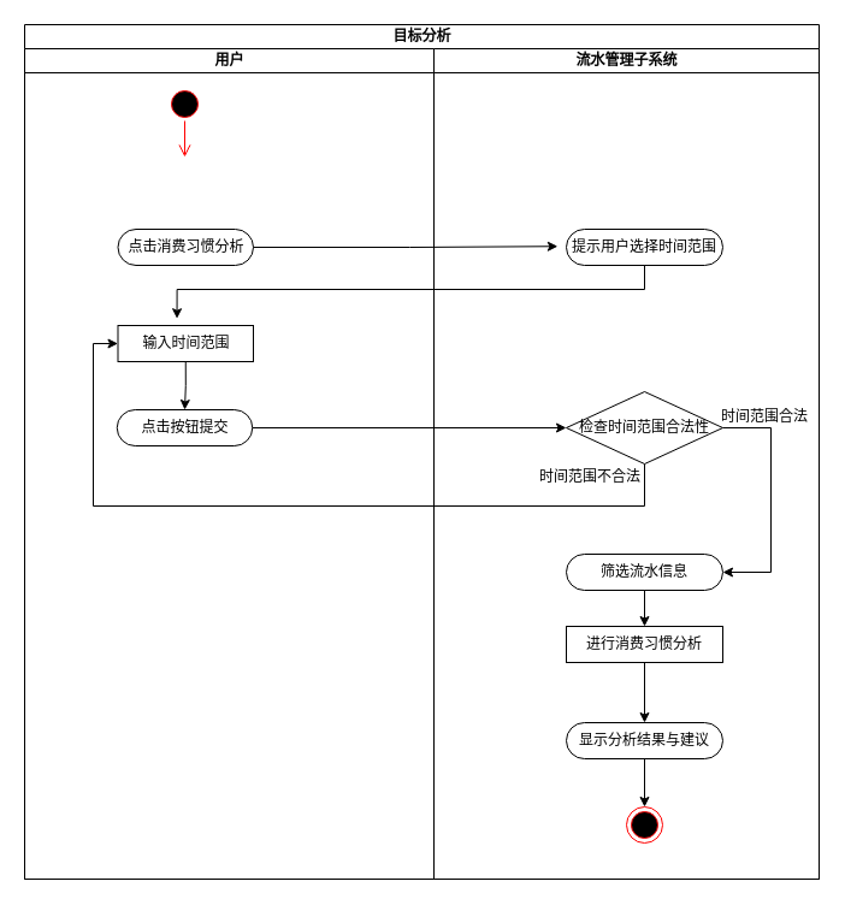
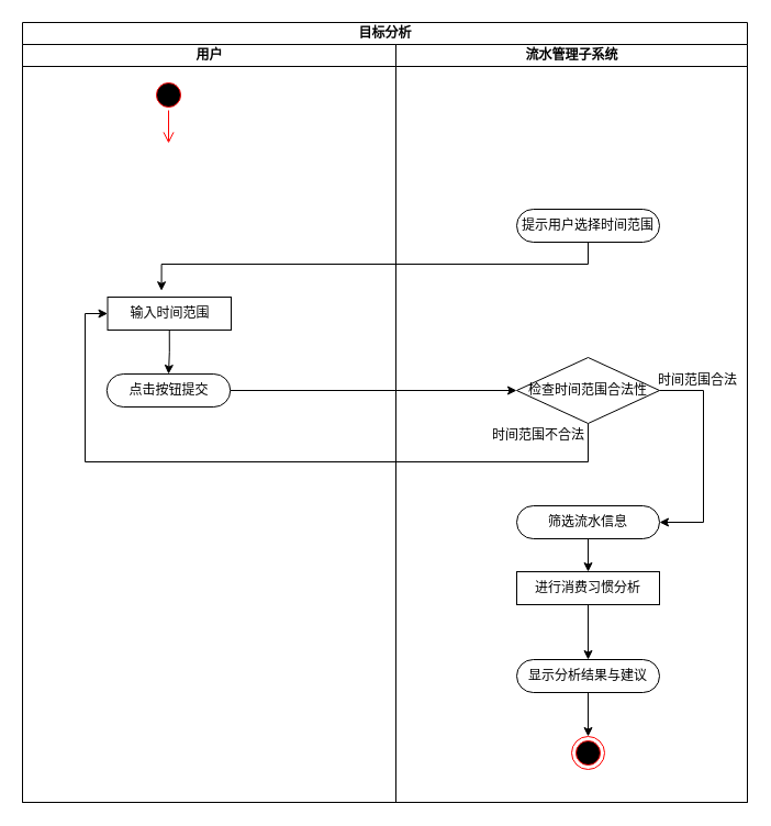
- <mxCell id="6" value="点击消费习惯分析" style="rounded=1;whiteSpace=wrap;html=1;shadow=0;comic=0;labelBackgroundColor=none;strokeWidth=1;fontFamily=Verdana;fontSize=12;align=center;arcSize=50;" parent="3" vertex="1"><mxGeometry x="77.5" y="150" width="112.5" height="30" as="geometry" /></mxCell>
- <mxCell id="10" style="edgeStyle=orthogonalEdgeStyle;rounded=0;orthogonalLoop=1;jettySize=auto;html=1;entryX=-0.055;entryY=0.474;entryDx=0;entryDy=0;entryPerimeter=0;" parent="2" source="6" target="15" edge="1"><mxGeometry relative="1" as="geometry" /></mxCell>
